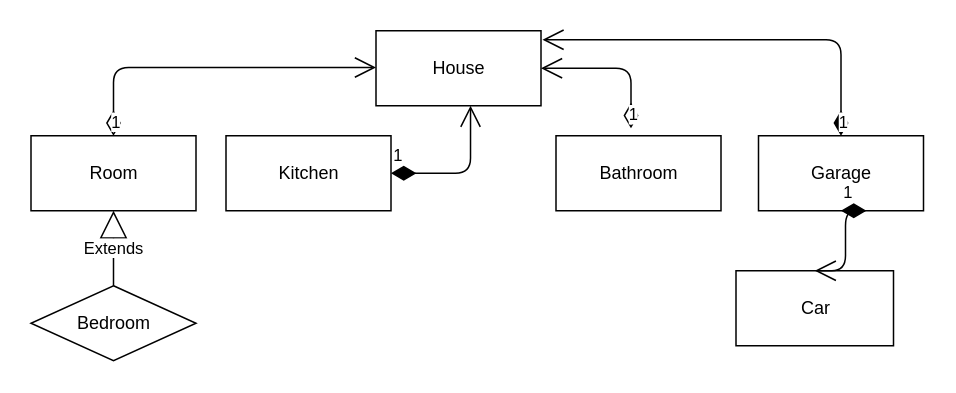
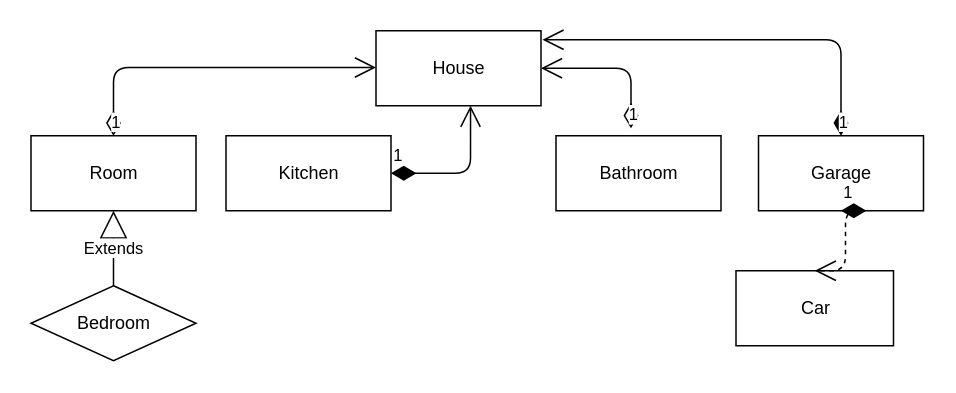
- <mxCell id="14" value="1" style="endArrow=open;html=1;endSize=12;startArrow=diamondThin;startSize=14;startFill=1;edgeStyle=orthogonalEdgeStyle;align=left;verticalAlign=bottom;entryX=0.5;entryY=0;entryDx=0;entryDy=0;exitX=0.5;exitY=1;exitDx=0;exitDy=0;" parent="1" source="4" target="5" edge="1"><mxGeometry x="-1" y="3" relative="1" as="geometry"><mxPoint x="460" y="160" as="sourcePoint" /><mxPoint x="620" y="160" as="targetPoint" /><Array as="points"><mxPoint x="563" y="140" /></Array></mxGeometry></mxCell>
+ <mxCell id="14" value="1" style="endArrow=open;html=1;endSize=12;startArrow=diamondThin;startSize=14;startFill=1;edgeStyle=orthogonalEdgeStyle;align=left;verticalAlign=bottom;entryX=0.5;entryY=0;entryDx=0;entryDy=0;exitX=0.5;exitY=1;exitDx=0;exitDy=0;dashed=1;" parent="1" source="4" target="5" edge="1"><mxGeometry x="-1" y="3" relative="1" as="geometry"><mxPoint x="460" y="160" as="sourcePoint" /><mxPoint x="620" y="160" as="targetPoint" /><Array as="points"><mxPoint x="563" y="140" /></Array></mxGeometry></mxCell>
